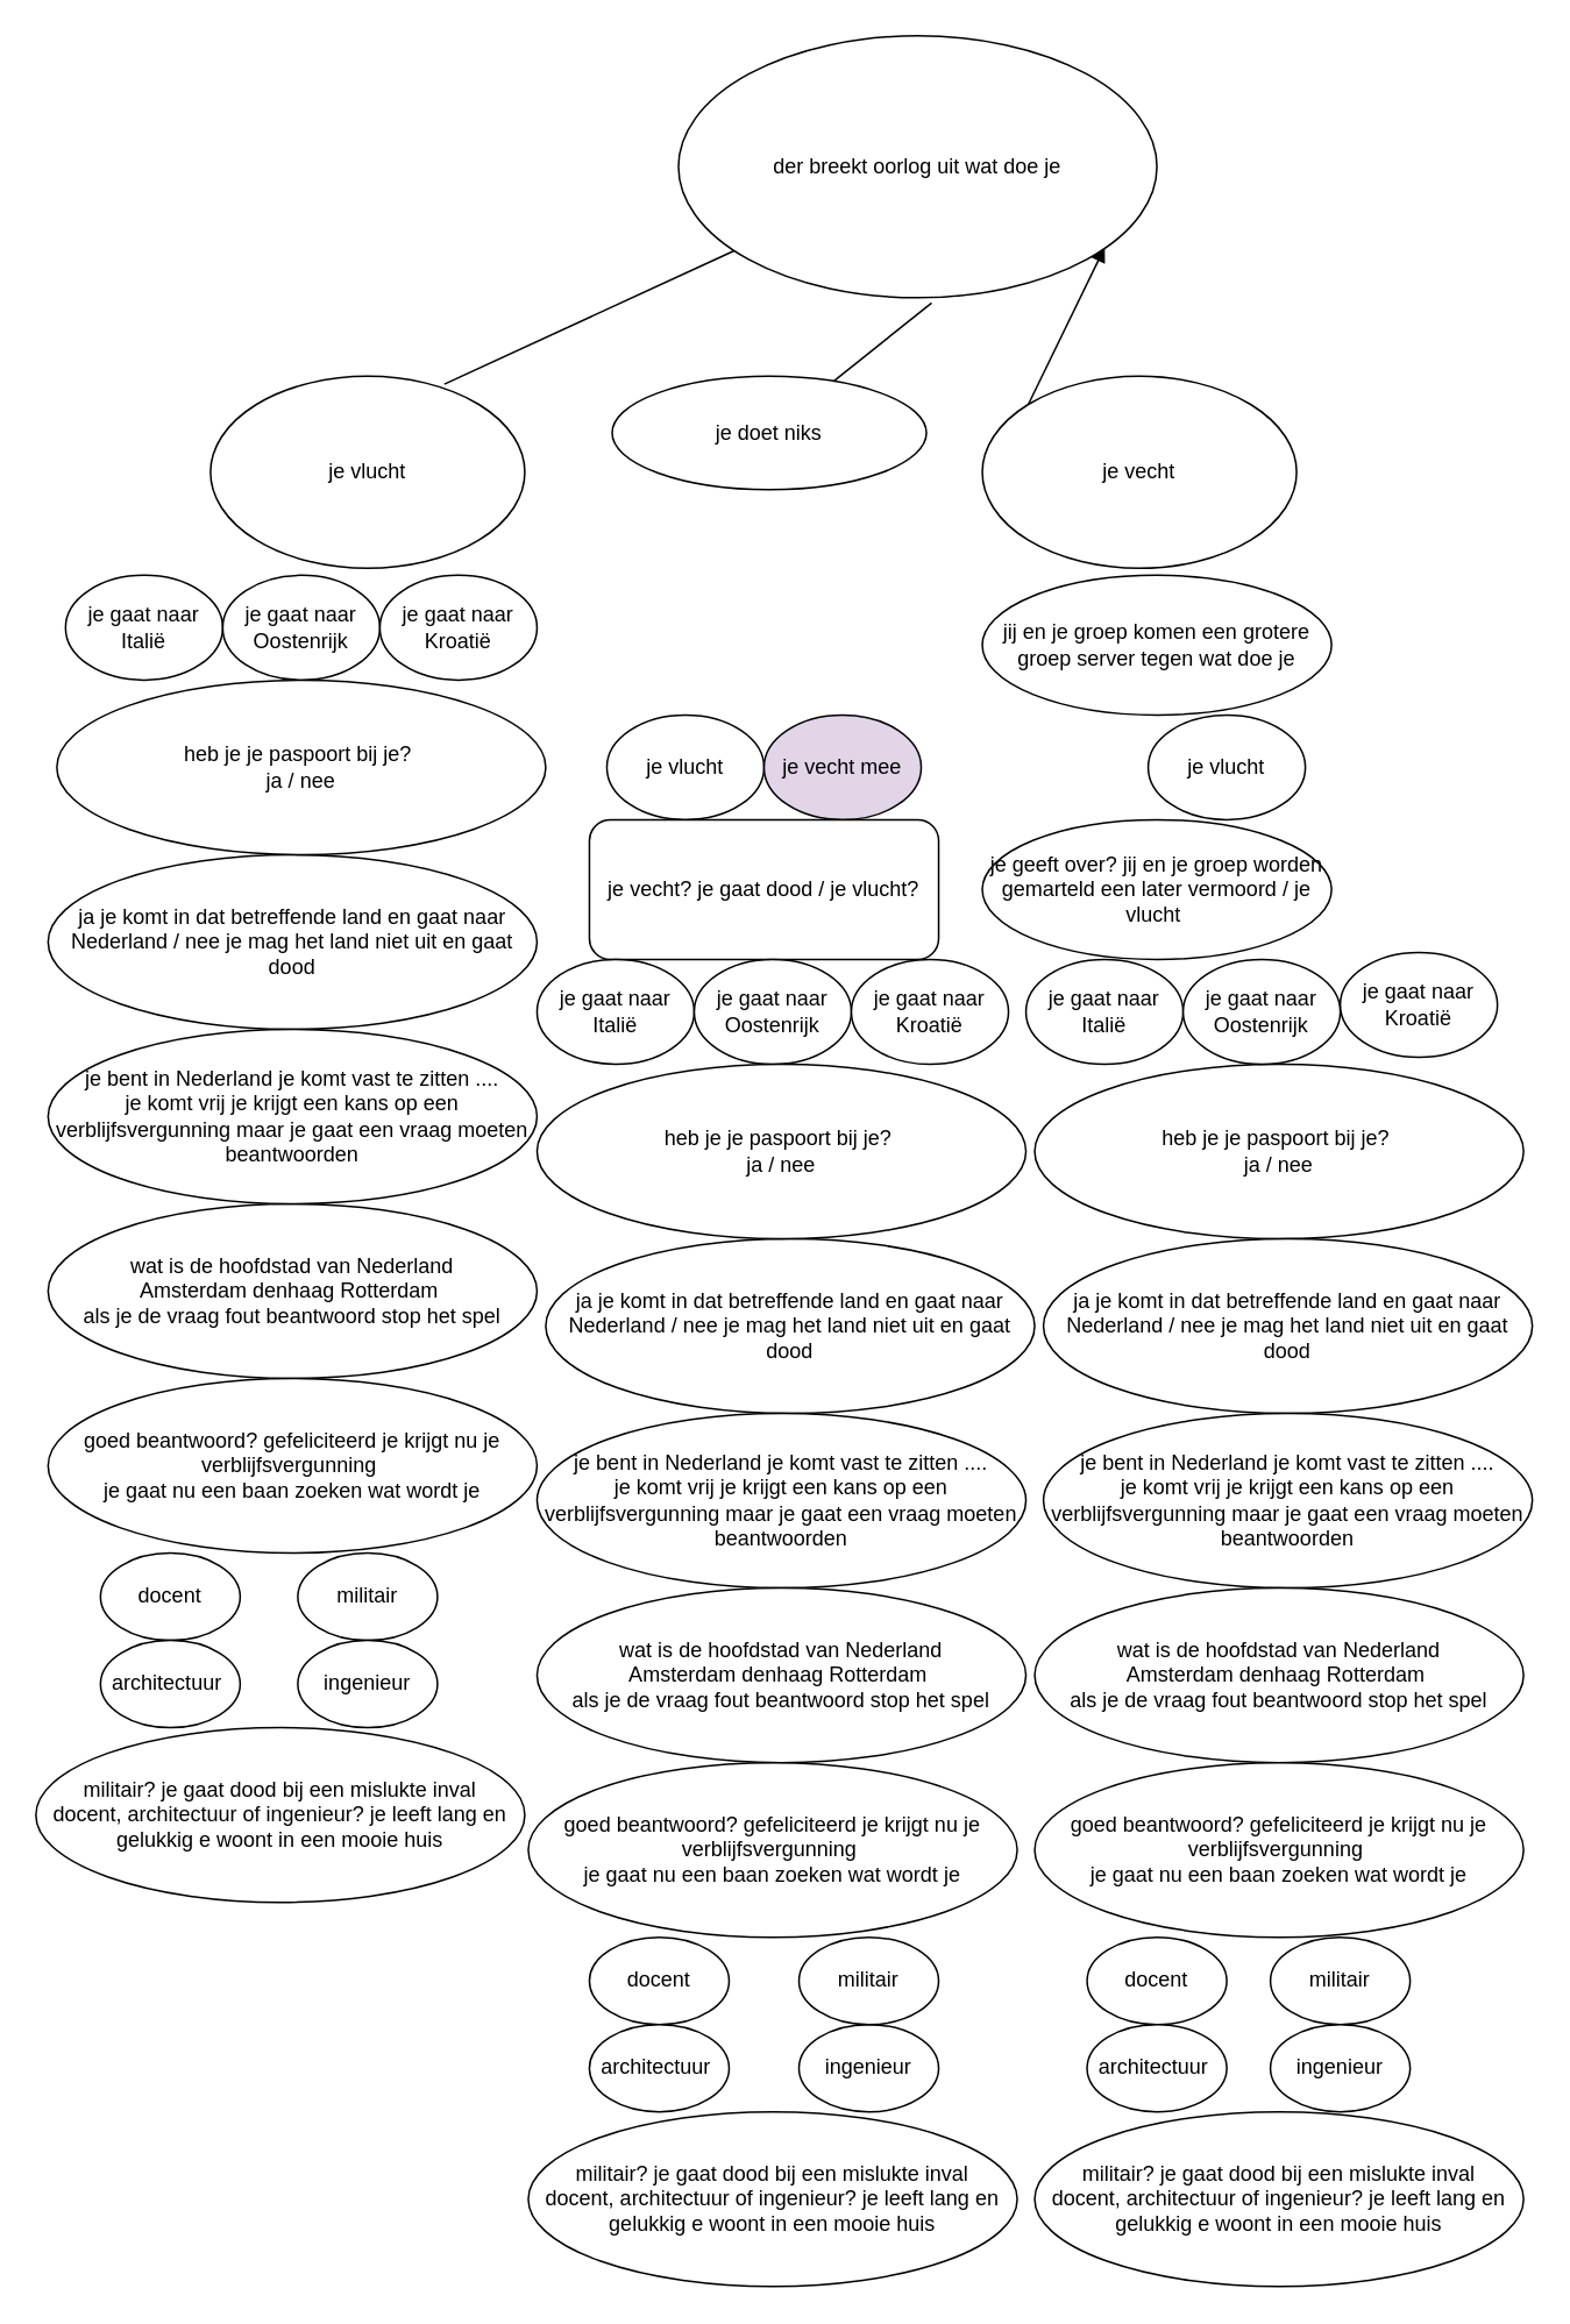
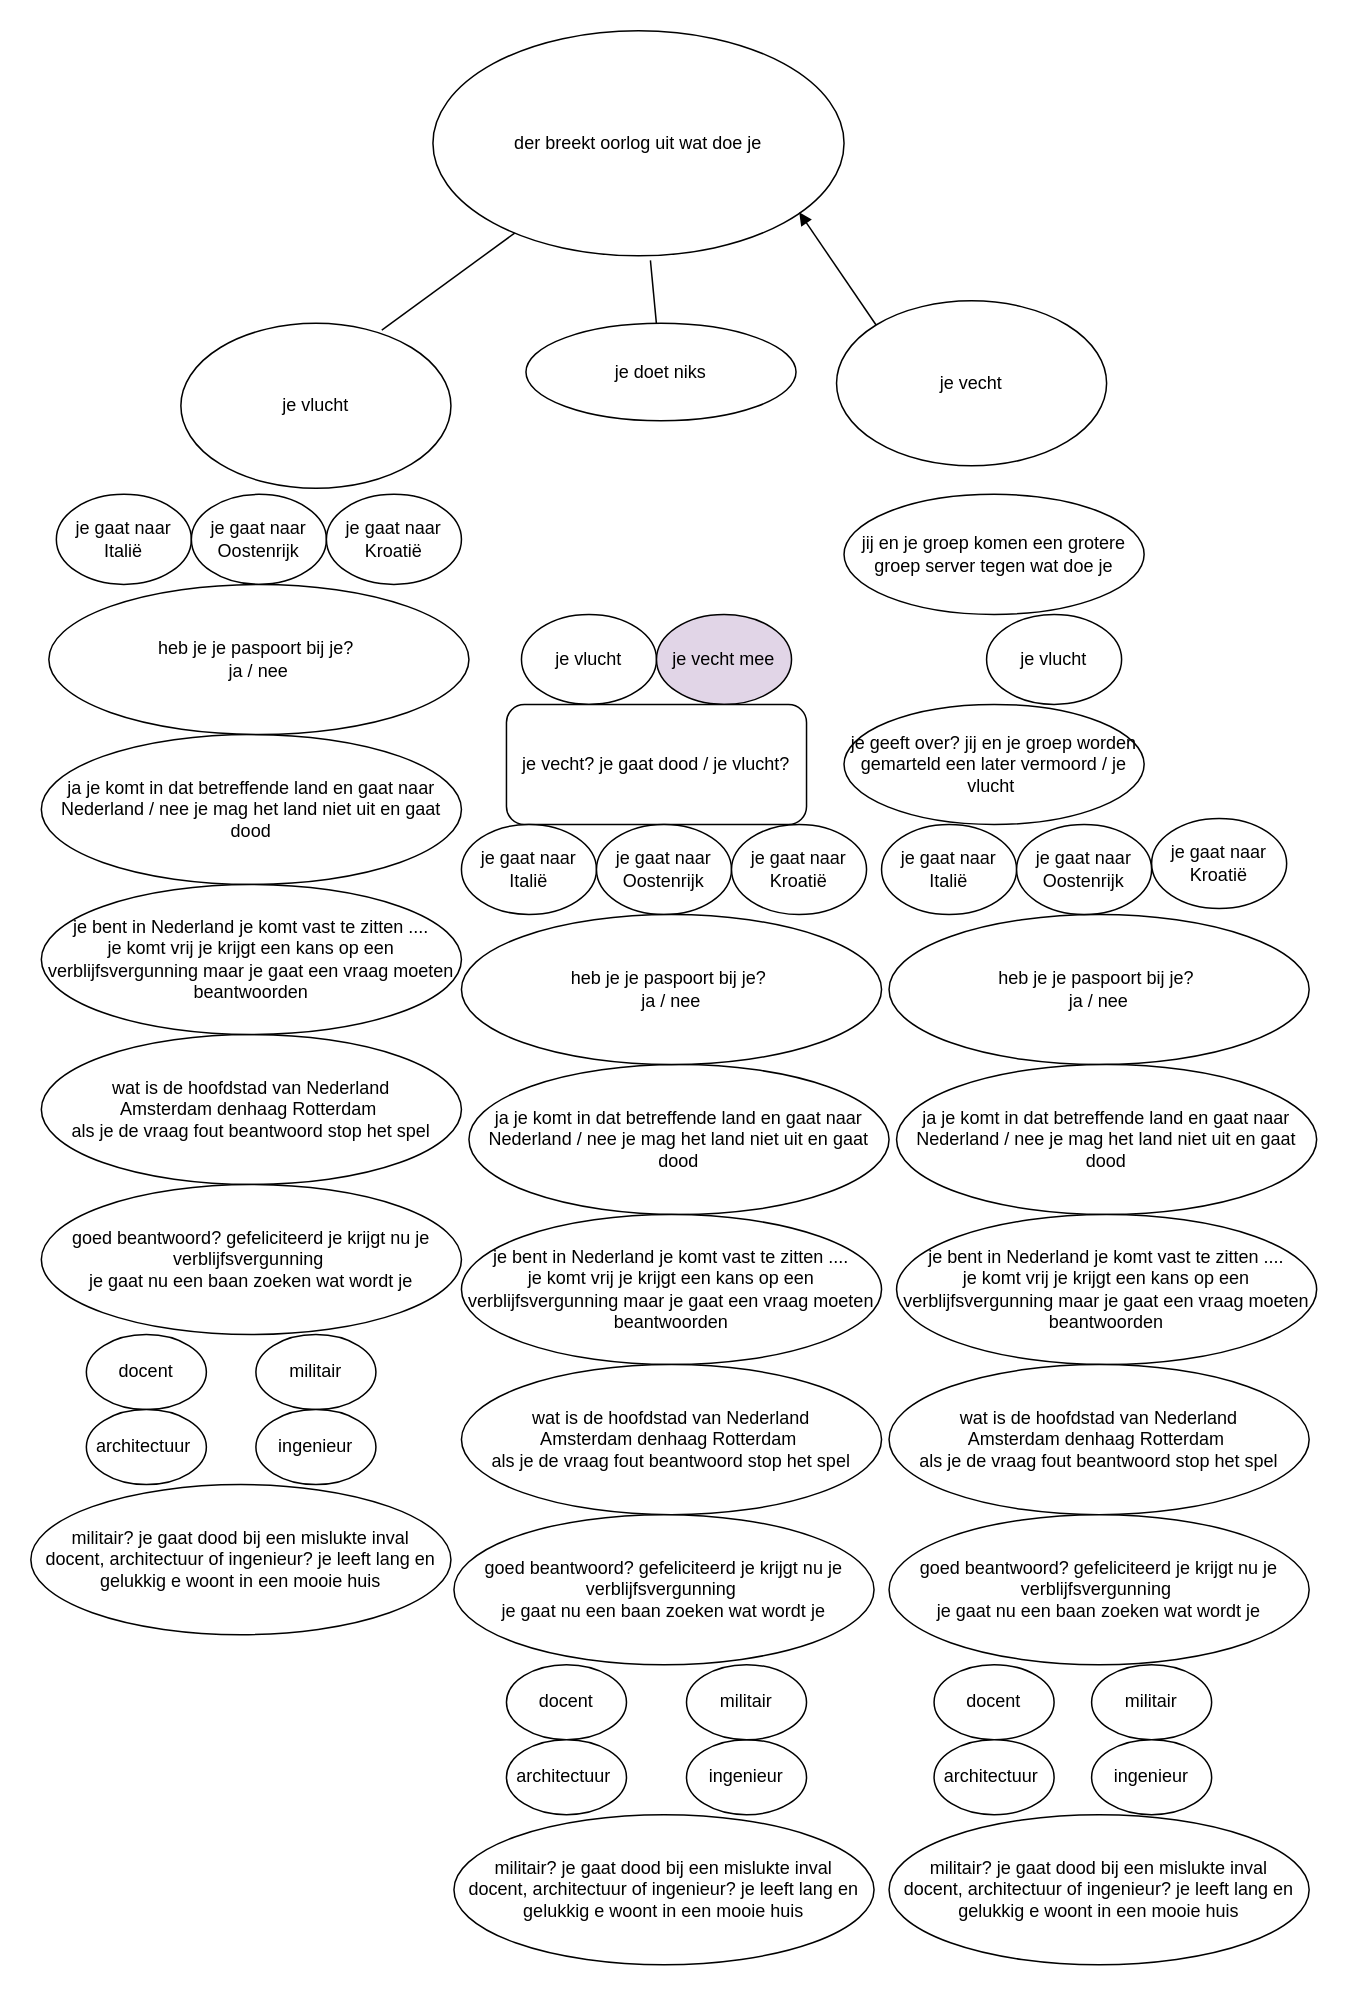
- <mxCell id="2" value="der breekt oorlog uit wat doe je" style="ellipse;whiteSpace=wrap;html=1;" vertex="1" parent="1"><mxGeometry x="388" y="20" width="274" height="150" as="geometry" /></mxCell>
+ <mxCell id="2" value="der breekt oorlog uit wat doe je" style="ellipse;whiteSpace=wrap;html=1;" vertex="1" parent="1"><mxGeometry x="288" y="20" width="274" height="150" as="geometry" /></mxCell>
- <mxCell id="5" value="je vecht" style="ellipse;whiteSpace=wrap;html=1;" vertex="1" parent="1"><mxGeometry x="562" y="215" width="180" height="110" as="geometry" /></mxCell>
+ <mxCell id="5" value="je vecht" style="ellipse;whiteSpace=wrap;html=1;" vertex="1" parent="1"><mxGeometry x="557" y="200" width="180" height="110" as="geometry" /></mxCell>
